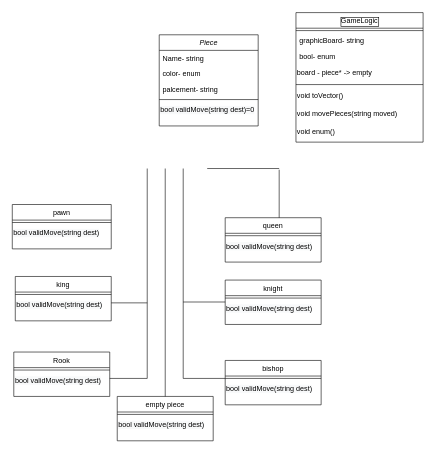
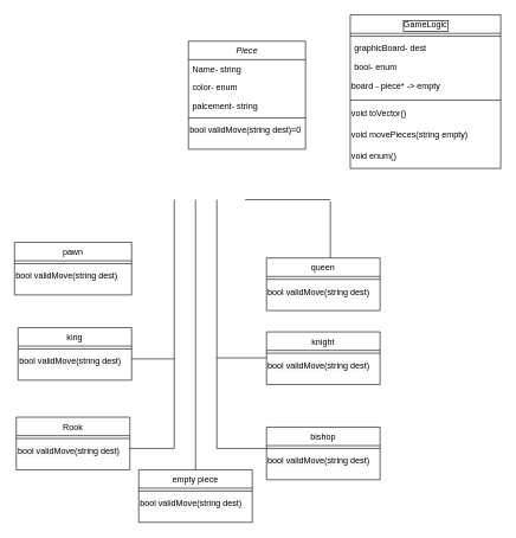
- <mxCell id="16" value="graphicBoard- string" style="text;align=left;verticalAlign=top;spacingLeft=4;spacingRight=4;overflow=hidden;rotatable=0;points=[[0,0.5],[1,0.5]];portConstraint=eastwest;" parent="14" vertex="1"><mxGeometry y="34" width="212" height="26" as="geometry" /></mxCell>
+ <mxCell id="16" value="graphicBoard- dest" style="text;align=left;verticalAlign=top;spacingLeft=4;spacingRight=4;overflow=hidden;rotatable=0;points=[[0,0.5],[1,0.5]];portConstraint=eastwest;" parent="14" vertex="1"><mxGeometry y="34" width="212" height="26" as="geometry" /></mxCell>
- <mxCell id="21" value="void movePieces(string moved)" style="text;html=1;align=left;verticalAlign=middle;resizable=0;points=[];autosize=1;strokeColor=none;fillColor=none;" parent="14" vertex="1"><mxGeometry y="154" width="212" height="30" as="geometry" /></mxCell>
+ <mxCell id="21" value="void movePieces(string empty)" style="text;html=1;align=left;verticalAlign=middle;resizable=0;points=[];autosize=1;strokeColor=none;fillColor=none;" parent="14" vertex="1"><mxGeometry y="154" width="212" height="30" as="geometry" /></mxCell>
